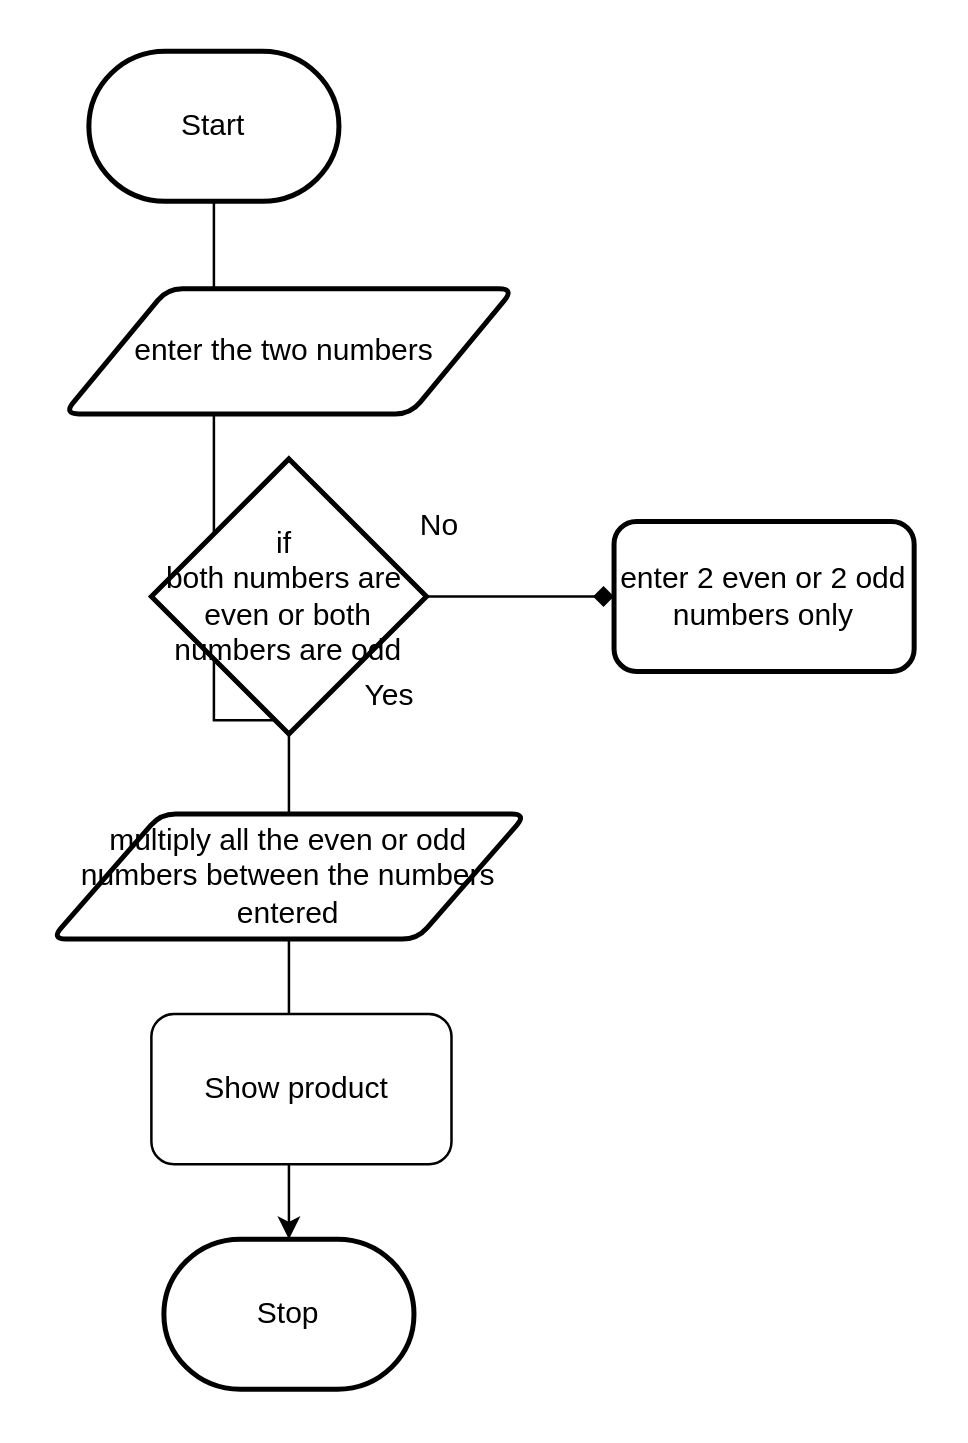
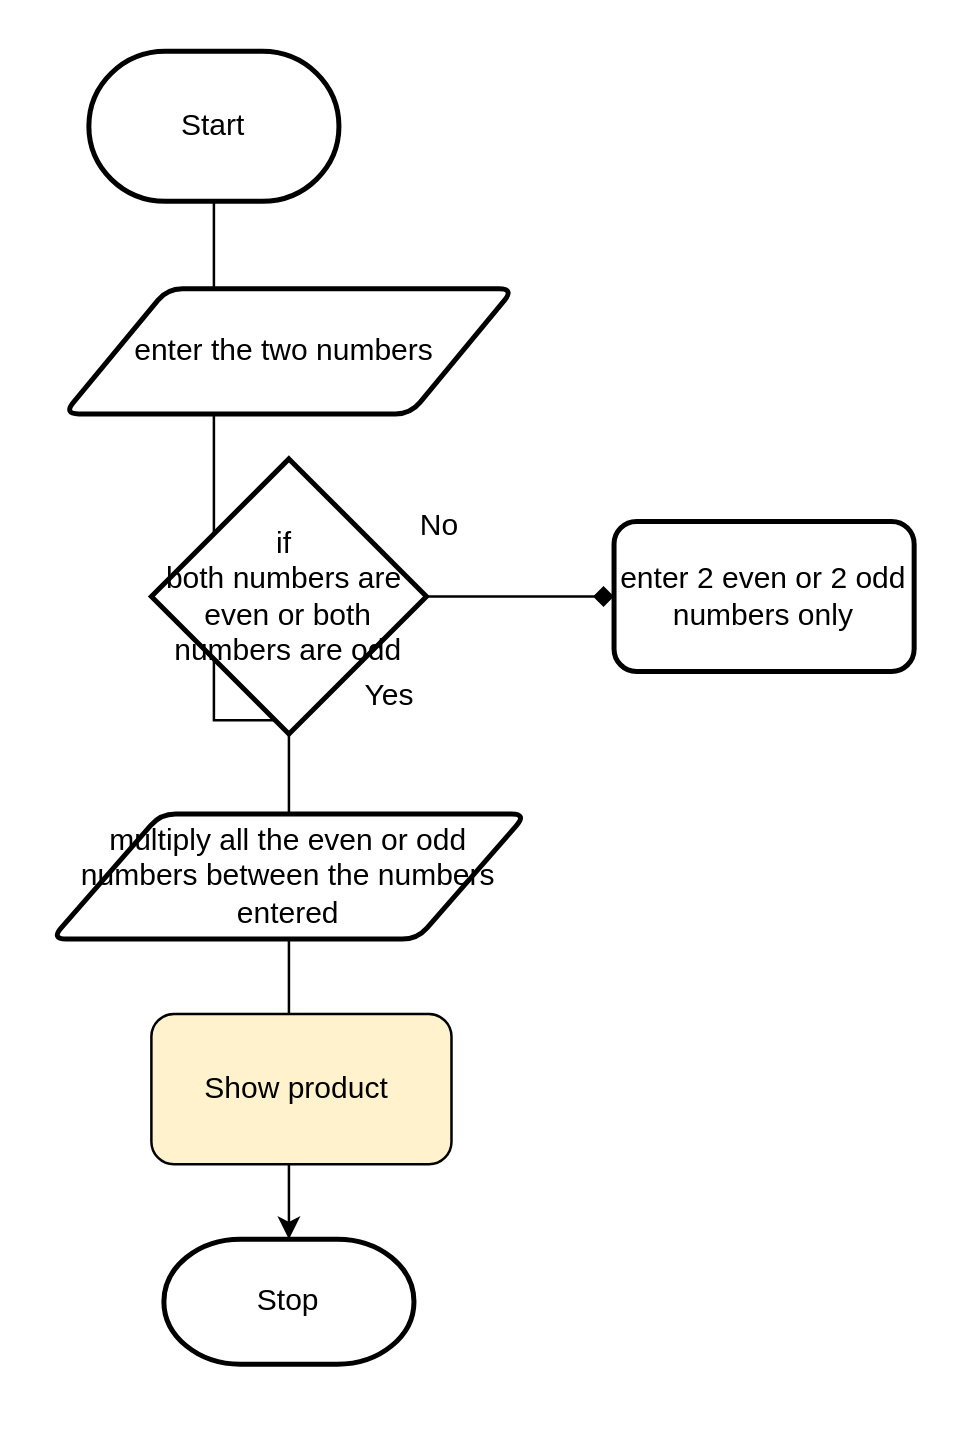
- <mxCell id="11" value="Show product&amp;nbsp;" style="rounded=1;whiteSpace=wrap;html=1;" vertex="1" parent="1"><mxGeometry x="60" y="405" width="120" height="60" as="geometry" /></mxCell>
+ <mxCell id="11" value="Show product&amp;nbsp;" style="rounded=1;whiteSpace=wrap;html=1;fillColor=#fff2cc;" vertex="1" parent="1"><mxGeometry x="60" y="405" width="120" height="60" as="geometry" /></mxCell>
- <mxCell id="4" value="Stop" style="strokeWidth=2;html=1;shape=mxgraph.flowchart.terminator;whiteSpace=wrap;" parent="1" vertex="1"><mxGeometry x="65" y="495" width="100" height="60" as="geometry" /></mxCell>
+ <mxCell id="4" value="Stop" style="strokeWidth=2;html=1;shape=mxgraph.flowchart.terminator;whiteSpace=wrap;" parent="1" vertex="1"><mxGeometry x="65" y="495" width="100" height="50" as="geometry" /></mxCell>
